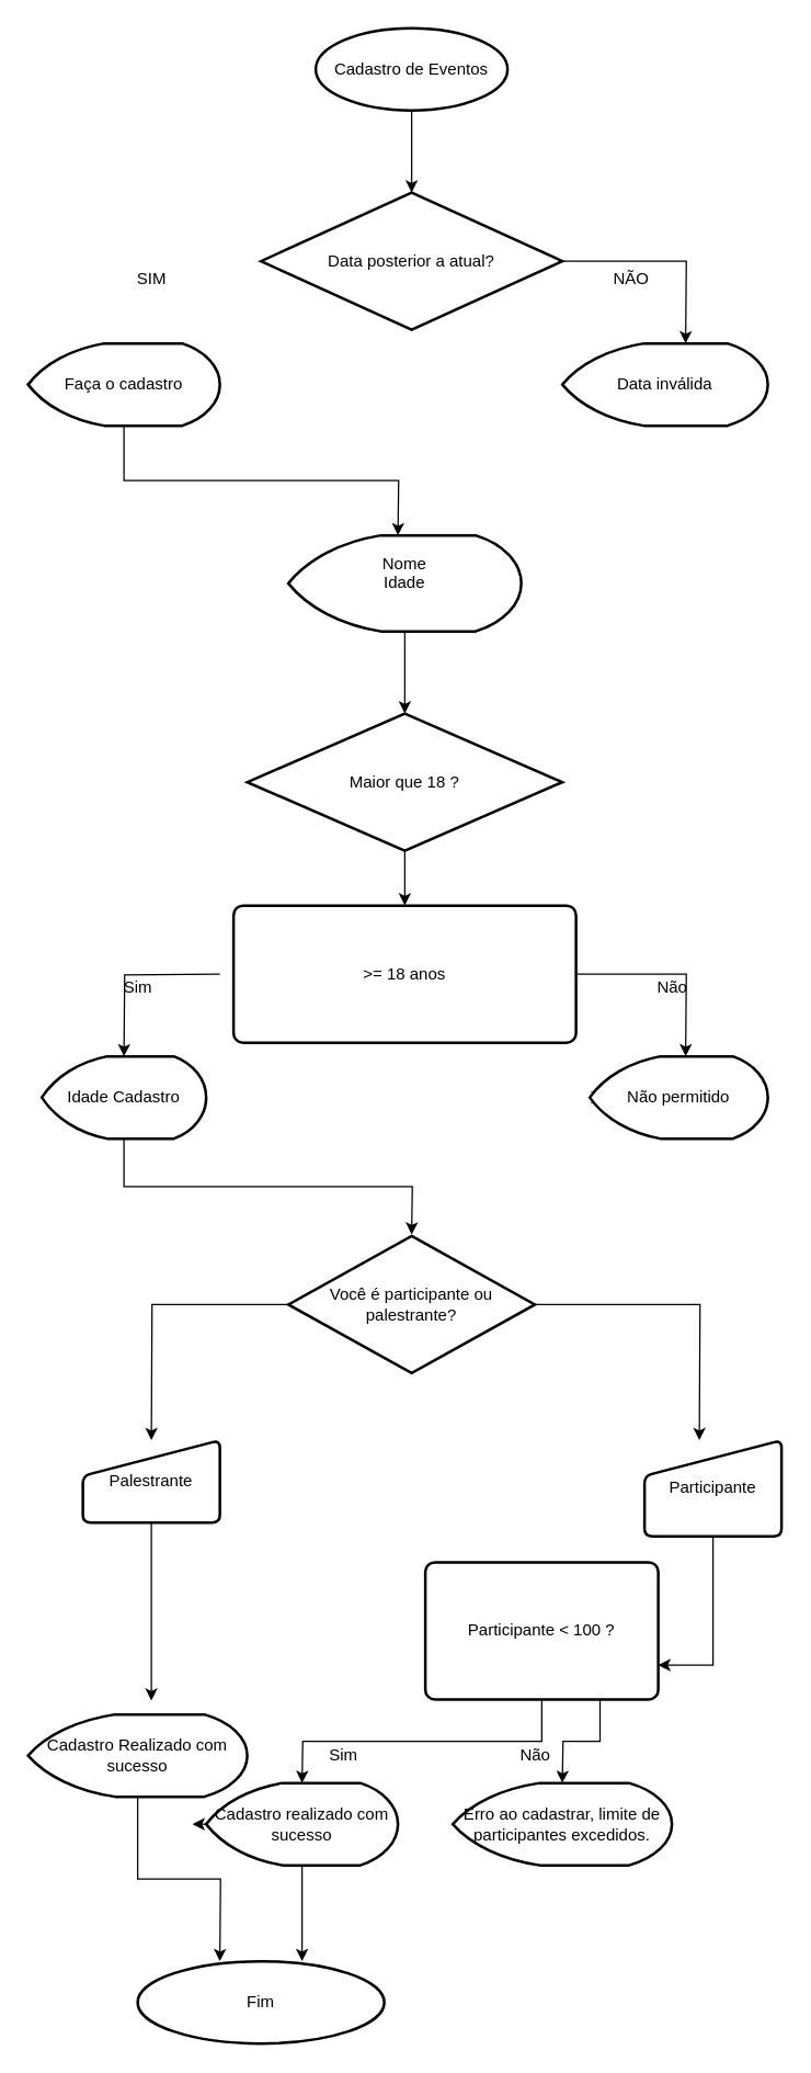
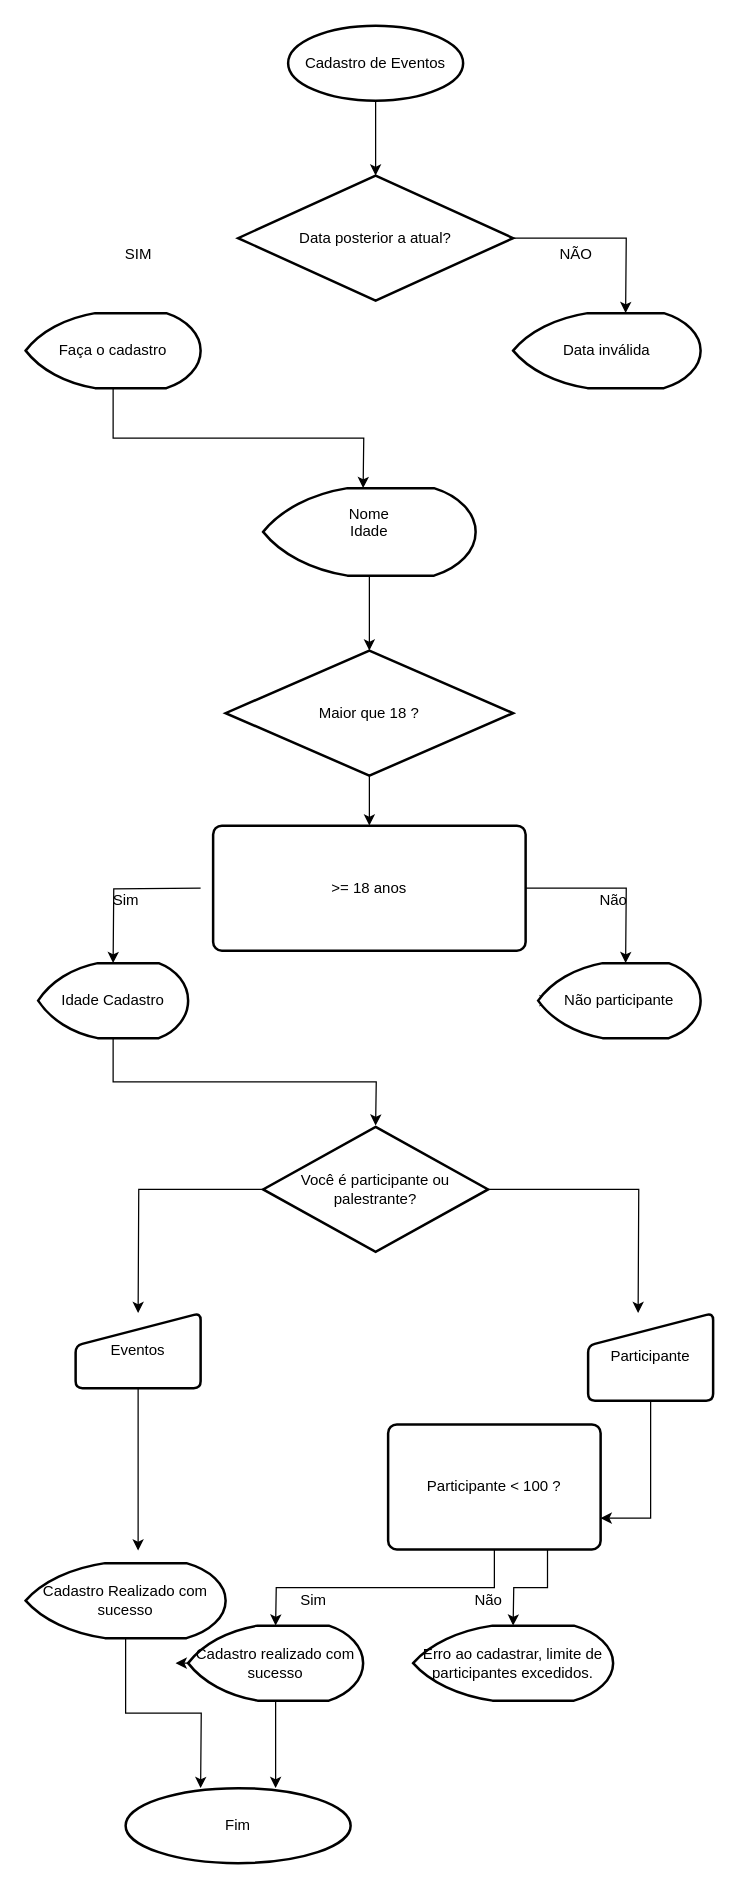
- <mxCell id="23" value="&lt;font style=&quot;vertical-align: inherit&quot;&gt;&lt;font style=&quot;vertical-align: inherit&quot;&gt;Não permitido&lt;/font&gt;&lt;/font&gt;" style="strokeWidth=2;html=1;shape=mxgraph.flowchart.display;whiteSpace=wrap;" vertex="1" parent="1"><mxGeometry x="430" y="770" width="130" height="60" as="geometry" /></mxCell>
+ <mxCell id="23" value="&lt;font style=&quot;vertical-align: inherit&quot;&gt;&lt;font style=&quot;vertical-align: inherit&quot;&gt;Não participante&lt;/font&gt;&lt;/font&gt;" style="strokeWidth=2;html=1;shape=mxgraph.flowchart.display;whiteSpace=wrap;" vertex="1" parent="1"><mxGeometry x="430" y="770" width="130" height="60" as="geometry" /></mxCell>
- <mxCell id="28" value="&lt;font style=&quot;vertical-align: inherit&quot;&gt;&lt;font style=&quot;vertical-align: inherit&quot;&gt;Palestrante&lt;/font&gt;&lt;/font&gt;" style="html=1;strokeWidth=2;shape=manualInput;whiteSpace=wrap;rounded=1;size=26;arcSize=11;" vertex="1" parent="1"><mxGeometry x="60" y="1050" width="100" height="60" as="geometry" /></mxCell>
+ <mxCell id="28" value="&lt;font style=&quot;vertical-align: inherit&quot;&gt;&lt;font style=&quot;vertical-align: inherit&quot;&gt;Eventos&lt;/font&gt;&lt;/font&gt;" style="html=1;strokeWidth=2;shape=manualInput;whiteSpace=wrap;rounded=1;size=26;arcSize=11;" vertex="1" parent="1"><mxGeometry x="60" y="1050" width="100" height="60" as="geometry" /></mxCell>
